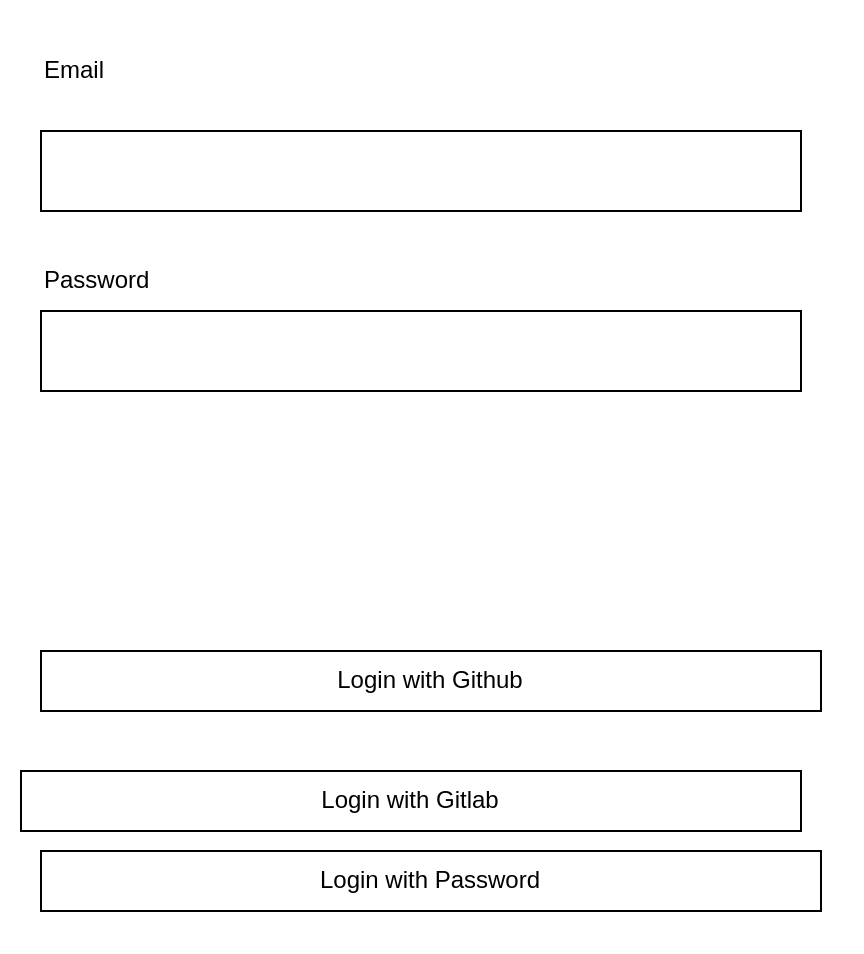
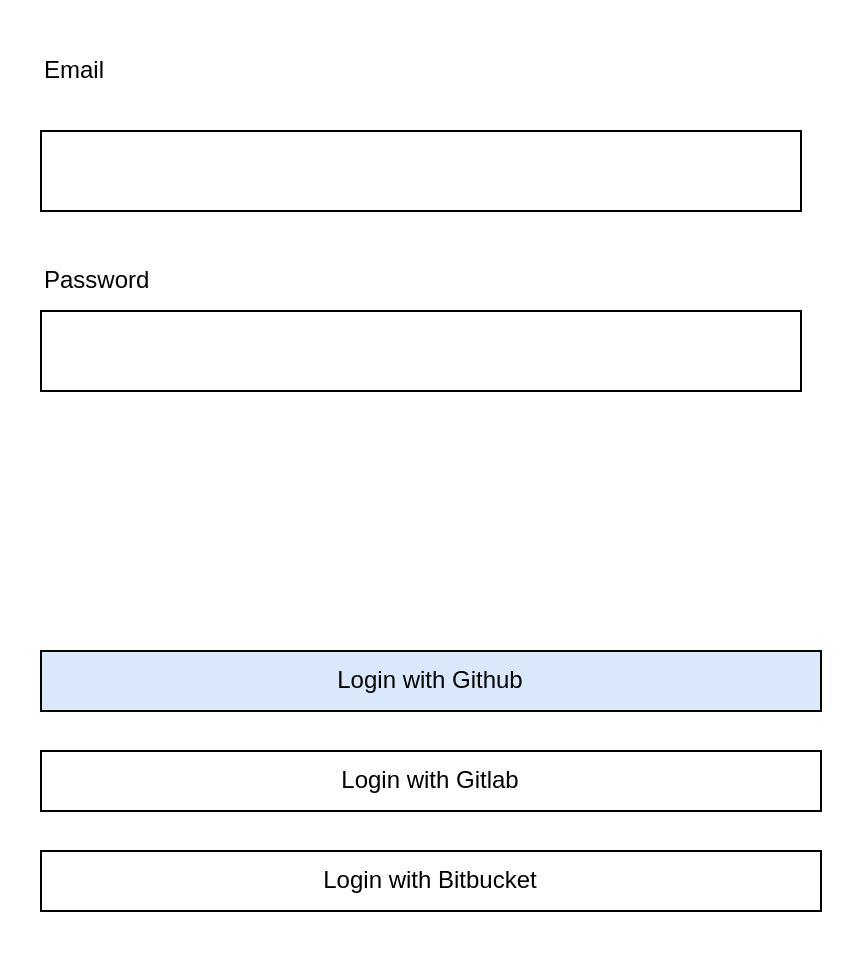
- <mxCell id="6" value="Login with Github" style="rounded=0;whiteSpace=wrap;html=1;" parent="1" vertex="1"><mxGeometry x="20" y="325" width="390" height="30" as="geometry" /></mxCell>
+ <mxCell id="6" value="Login with Github" style="rounded=0;whiteSpace=wrap;html=1;fillColor=#dae8fc;" parent="1" vertex="1"><mxGeometry x="20" y="325" width="390" height="30" as="geometry" /></mxCell>
- <mxCell id="7" value="Login with Gitlab" style="rounded=0;whiteSpace=wrap;html=1;" parent="1" vertex="1"><mxGeometry x="10" y="385" width="390" height="30" as="geometry" /></mxCell>
+ <mxCell id="7" value="Login with Gitlab" style="rounded=0;whiteSpace=wrap;html=1;" parent="1" vertex="1"><mxGeometry x="20" y="375" width="390" height="30" as="geometry" /></mxCell>
- <mxCell id="8" value="Login with Password" style="rounded=0;whiteSpace=wrap;html=1;" parent="1" vertex="1"><mxGeometry x="20" y="425" width="390" height="30" as="geometry" /></mxCell>
+ <mxCell id="8" value="Login with Bitbucket" style="rounded=0;whiteSpace=wrap;html=1;" parent="1" vertex="1"><mxGeometry x="20" y="425" width="390" height="30" as="geometry" /></mxCell>
